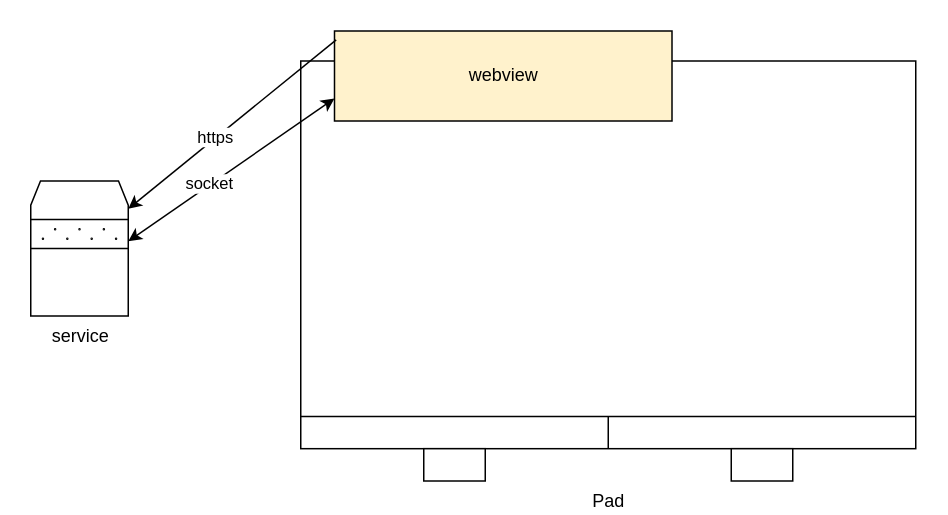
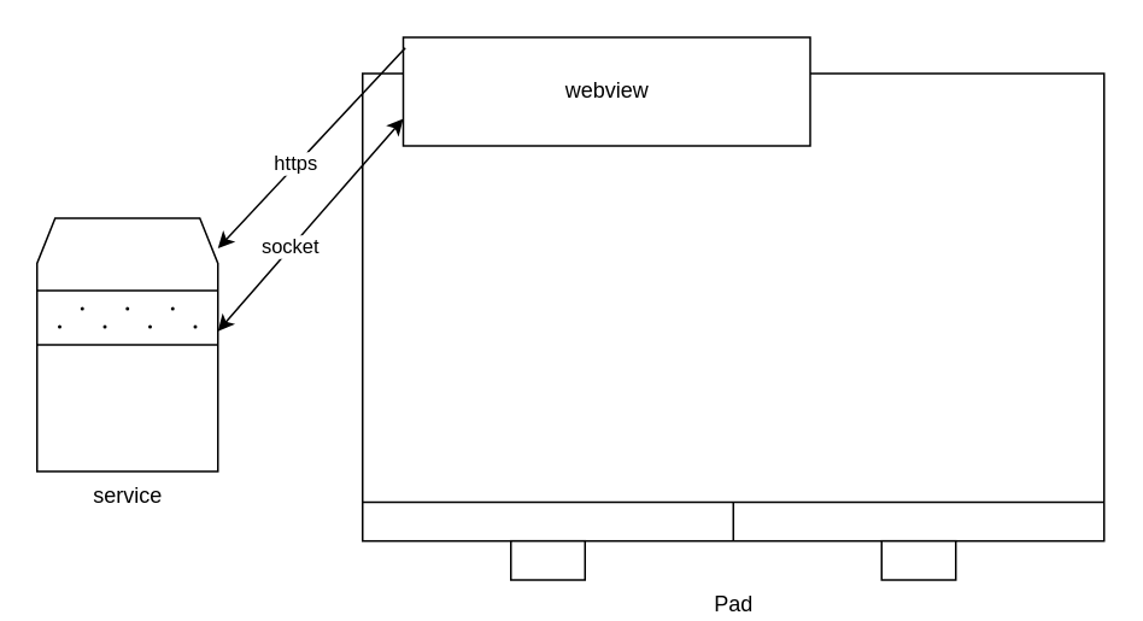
- <mxCell id="3" value="webview" style="rounded=0;whiteSpace=wrap;html=1;fillColor=#fff2cc;" vertex="1" parent="1"><mxGeometry x="222.5" y="20" width="225" height="60" as="geometry" /></mxCell>
+ <mxCell id="3" value="webview" style="rounded=0;whiteSpace=wrap;html=1;" vertex="1" parent="1"><mxGeometry x="222.5" y="20" width="225" height="60" as="geometry" /></mxCell>
- <mxCell id="4" value="service" style="shape=mxgraph.pid.driers.drier_(fluidized_bed);html=1;pointerEvents=1;align=center;verticalLabelPosition=bottom;verticalAlign=top;dashed=0;" vertex="1" parent="1"><mxGeometry x="20" y="120" width="65" height="90" as="geometry" /></mxCell>
+ <mxCell id="4" value="service" style="shape=mxgraph.pid.driers.drier_(fluidized_bed);html=1;pointerEvents=1;align=center;verticalLabelPosition=bottom;verticalAlign=top;dashed=0;" vertex="1" parent="1"><mxGeometry x="20" y="120" width="100" height="140" as="geometry" /></mxCell>
